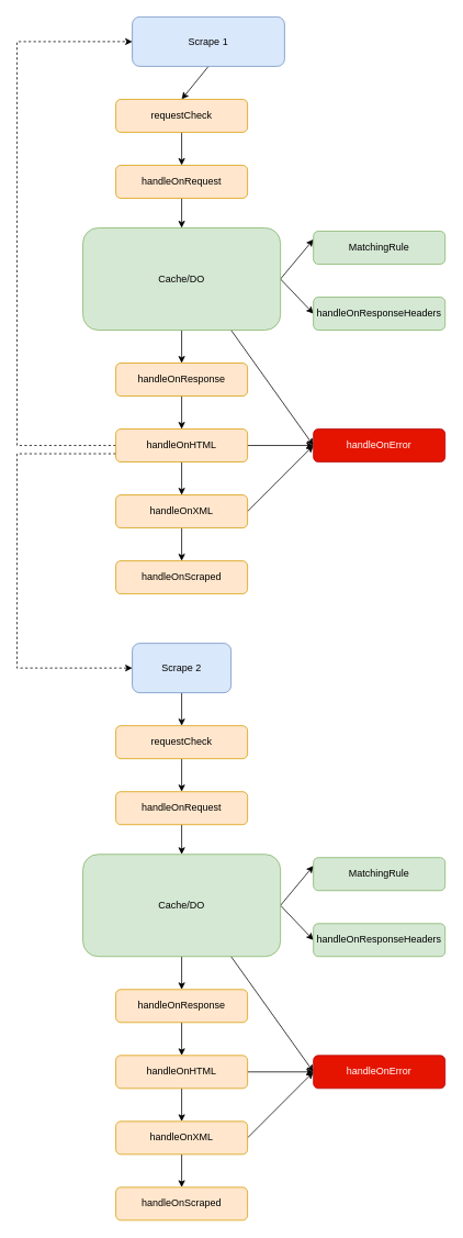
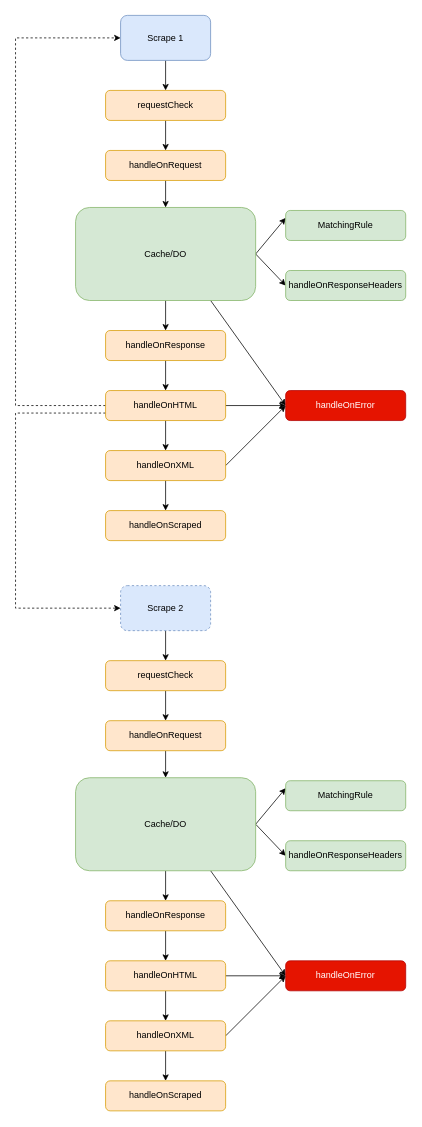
- <mxCell id="24" value="Scrape 1" style="rounded=1;whiteSpace=wrap;html=1;fillColor=#dae8fc;strokeColor=#6c8ebf;" parent="1" vertex="1"><mxGeometry x="160" y="20" width="185" height="60" as="geometry" /></mxCell>
+ <mxCell id="24" value="Scrape 1" style="rounded=1;whiteSpace=wrap;html=1;fillColor=#dae8fc;strokeColor=#6c8ebf;" parent="1" vertex="1"><mxGeometry x="160" y="20" width="120" height="60" as="geometry" /></mxCell>
- <mxCell id="47" value="Scrape 2" style="rounded=1;whiteSpace=wrap;html=1;fillColor=#dae8fc;strokeColor=#6c8ebf;" vertex="1" parent="1"><mxGeometry x="160" y="780" width="120" height="60" as="geometry" /></mxCell>
+ <mxCell id="47" value="Scrape 2" style="rounded=1;whiteSpace=wrap;html=1;fillColor=#dae8fc;strokeColor=#6c8ebf;dashed=1;" vertex="1" parent="1"><mxGeometry x="160" y="780" width="120" height="60" as="geometry" /></mxCell>
